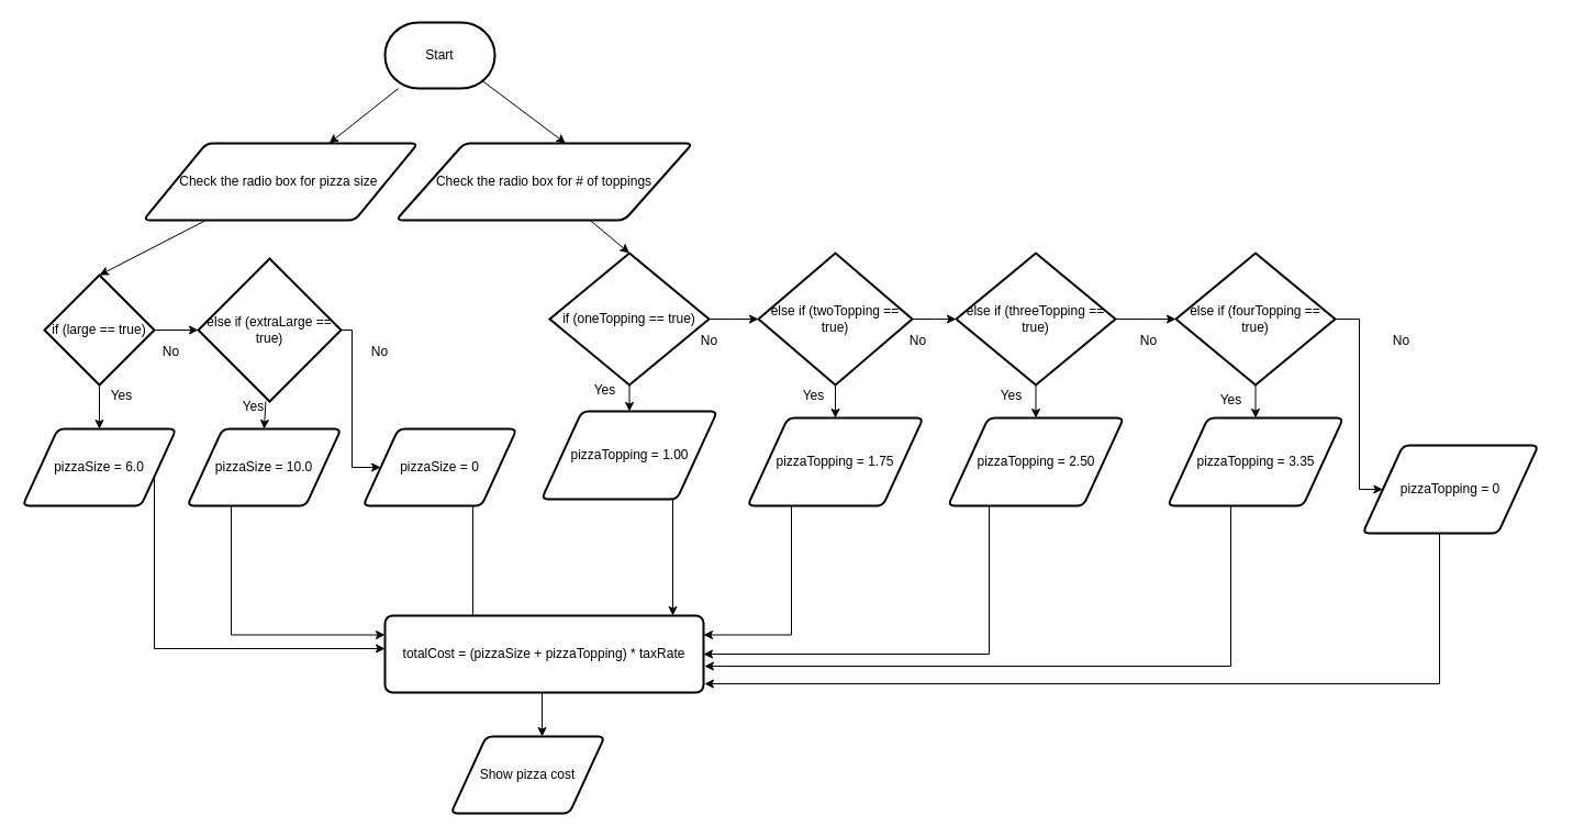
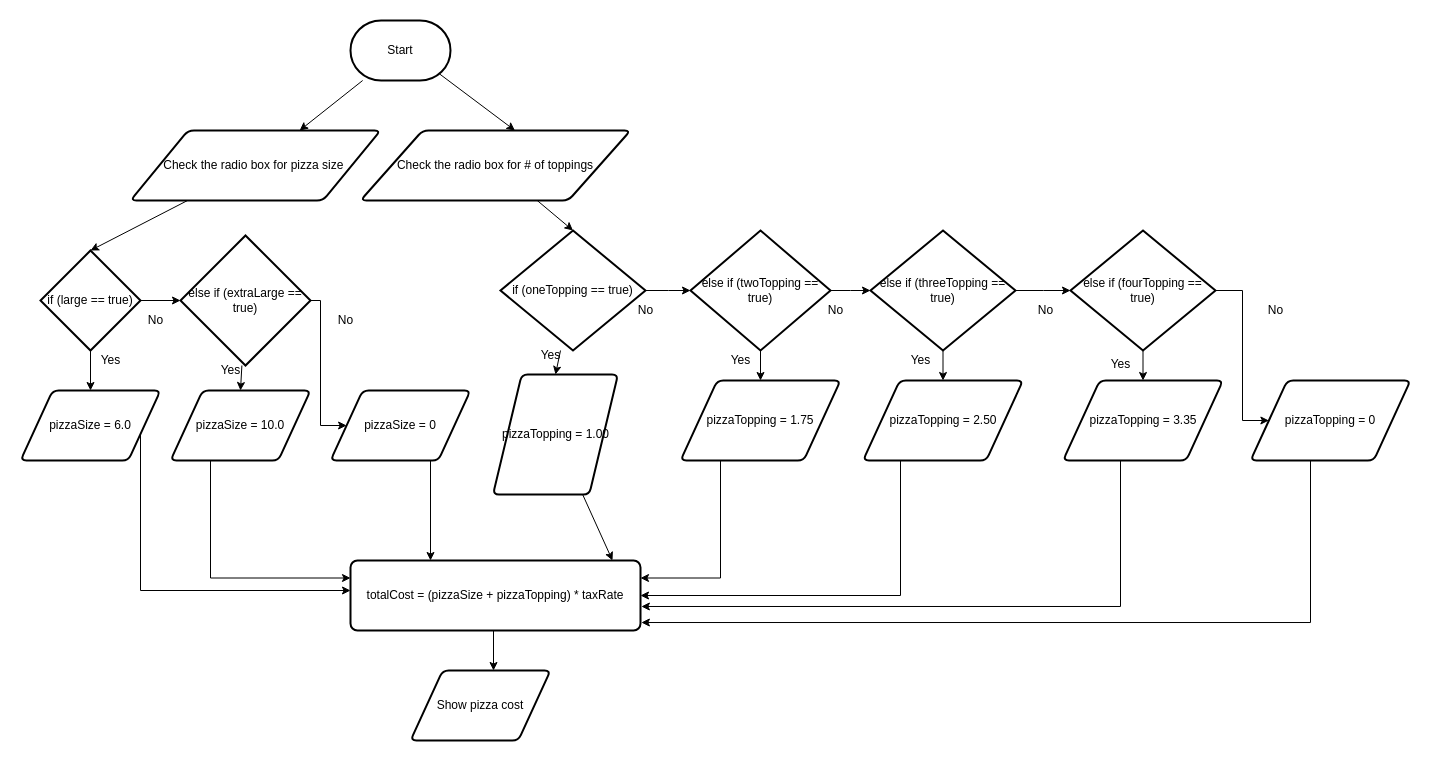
- <mxCell id="26" value="pizzaTopping = 1.00" style="shape=parallelogram;html=1;strokeWidth=2;perimeter=parallelogramPerimeter;whiteSpace=wrap;rounded=1;arcSize=12;size=0.23;" vertex="1" parent="1"><mxGeometry x="492.5" y="374" width="160" height="80" as="geometry" /></mxCell>
+ <mxCell id="26" value="pizzaTopping = 1.00" style="shape=parallelogram;html=1;strokeWidth=2;perimeter=parallelogramPerimeter;whiteSpace=wrap;rounded=1;arcSize=12;size=0.23;" vertex="1" parent="1"><mxGeometry x="492.5" y="374" width="125" height="120" as="geometry" /></mxCell>
- <mxCell id="53" value="pizzaTopping = 0" style="shape=parallelogram;html=1;strokeWidth=2;perimeter=parallelogramPerimeter;whiteSpace=wrap;rounded=1;arcSize=12;size=0.23;" vertex="1" parent="1"><mxGeometry x="1240" y="405" width="160" height="80" as="geometry" /></mxCell>
+ <mxCell id="53" value="pizzaTopping = 0" style="shape=parallelogram;html=1;strokeWidth=2;perimeter=parallelogramPerimeter;whiteSpace=wrap;rounded=1;arcSize=12;size=0.23;" vertex="1" parent="1"><mxGeometry x="1250" y="380" width="160" height="80" as="geometry" /></mxCell>
- <mxCell id="50" style="edgeStyle=elbowEdgeStyle;rounded=0;html=1;entryX=0.276;entryY=0;entryDx=0;entryDy=0;entryPerimeter=0;endArrow=none;" edge="1" parent="1" source="51" target="56"><mxGeometry relative="1" as="geometry"><mxPoint x="390" y="540" as="targetPoint" /></mxGeometry></mxCell>
+ <mxCell id="50" style="edgeStyle=elbowEdgeStyle;rounded=0;html=1;entryX=0.276;entryY=0;entryDx=0;entryDy=0;entryPerimeter=0;" edge="1" parent="1" source="51" target="56"><mxGeometry relative="1" as="geometry"><mxPoint x="390" y="540" as="targetPoint" /></mxGeometry></mxCell>
